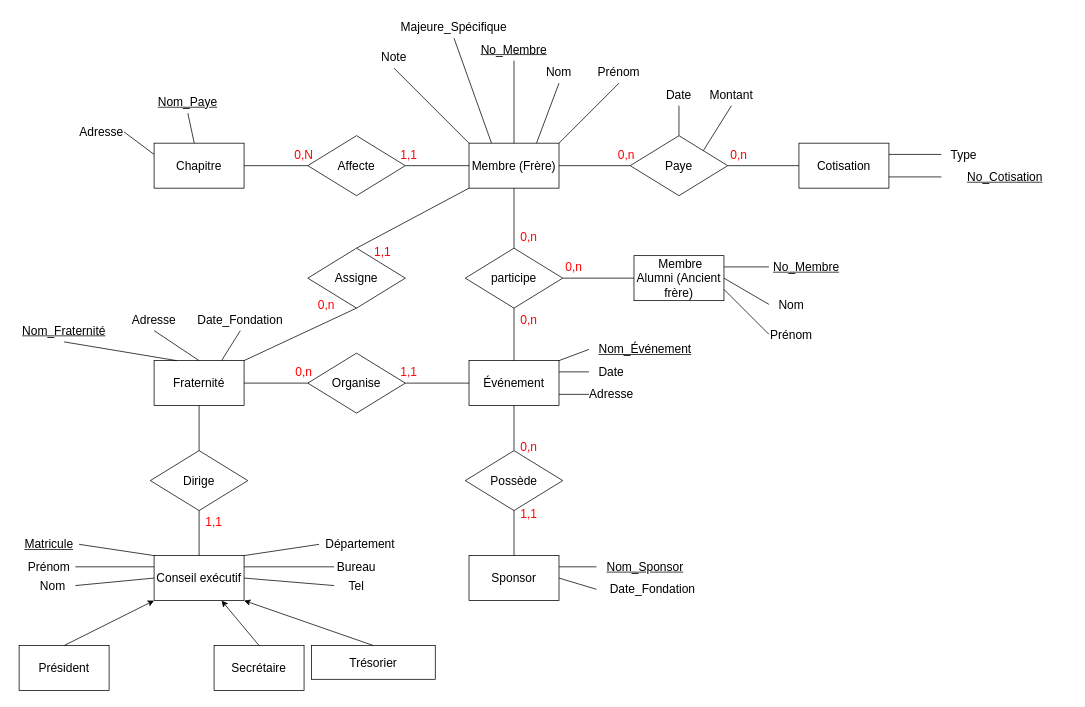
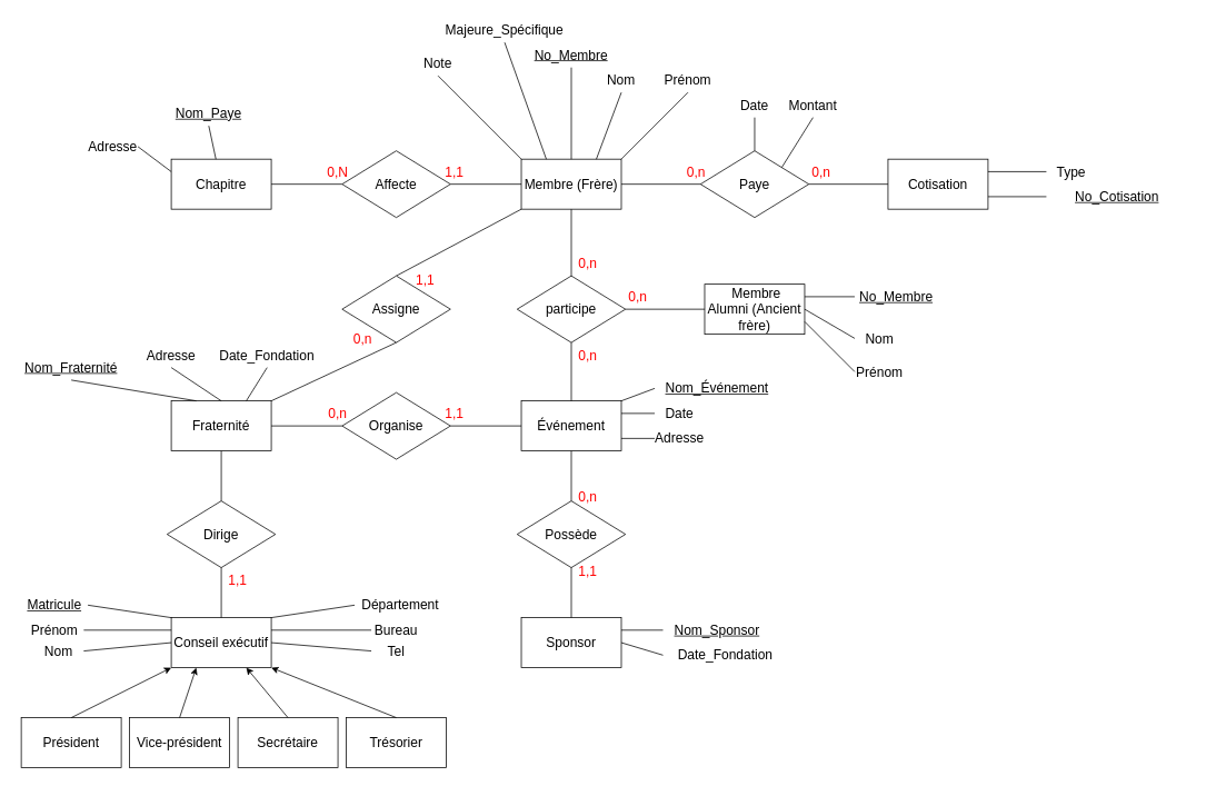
+ <mxCell id="24" value="" style="endArrow=classic;html=1;rounded=0;fontSize=16;exitX=0.5;exitY=0;exitDx=0;exitDy=0;entryX=0.25;entryY=1;entryDx=0;entryDy=0;" parent="1" source="6" target="3" edge="1"><mxGeometry width="50" height="50" relative="1" as="geometry"><mxPoint x="455" y="910" as="sourcePoint" /><mxPoint x="505" y="860" as="targetPoint" /></mxGeometry></mxCell>
- <mxCell id="4" value="Trésorier" style="rounded=0;whiteSpace=wrap;html=1;fontSize=16;" parent="1" vertex="1"><mxGeometry x="415" y="860" width="165" height="45" as="geometry" /></mxCell>
+ <mxCell id="4" value="Trésorier" style="rounded=0;whiteSpace=wrap;html=1;fontSize=16;" parent="1" vertex="1"><mxGeometry x="415" y="860" width="120" height="60" as="geometry" /></mxCell>
+ <mxCell id="6" value="Vice-président" style="rounded=0;whiteSpace=wrap;html=1;fontSize=16;" parent="1" vertex="1"><mxGeometry x="155" y="860" width="120" height="60" as="geometry" /></mxCell>
